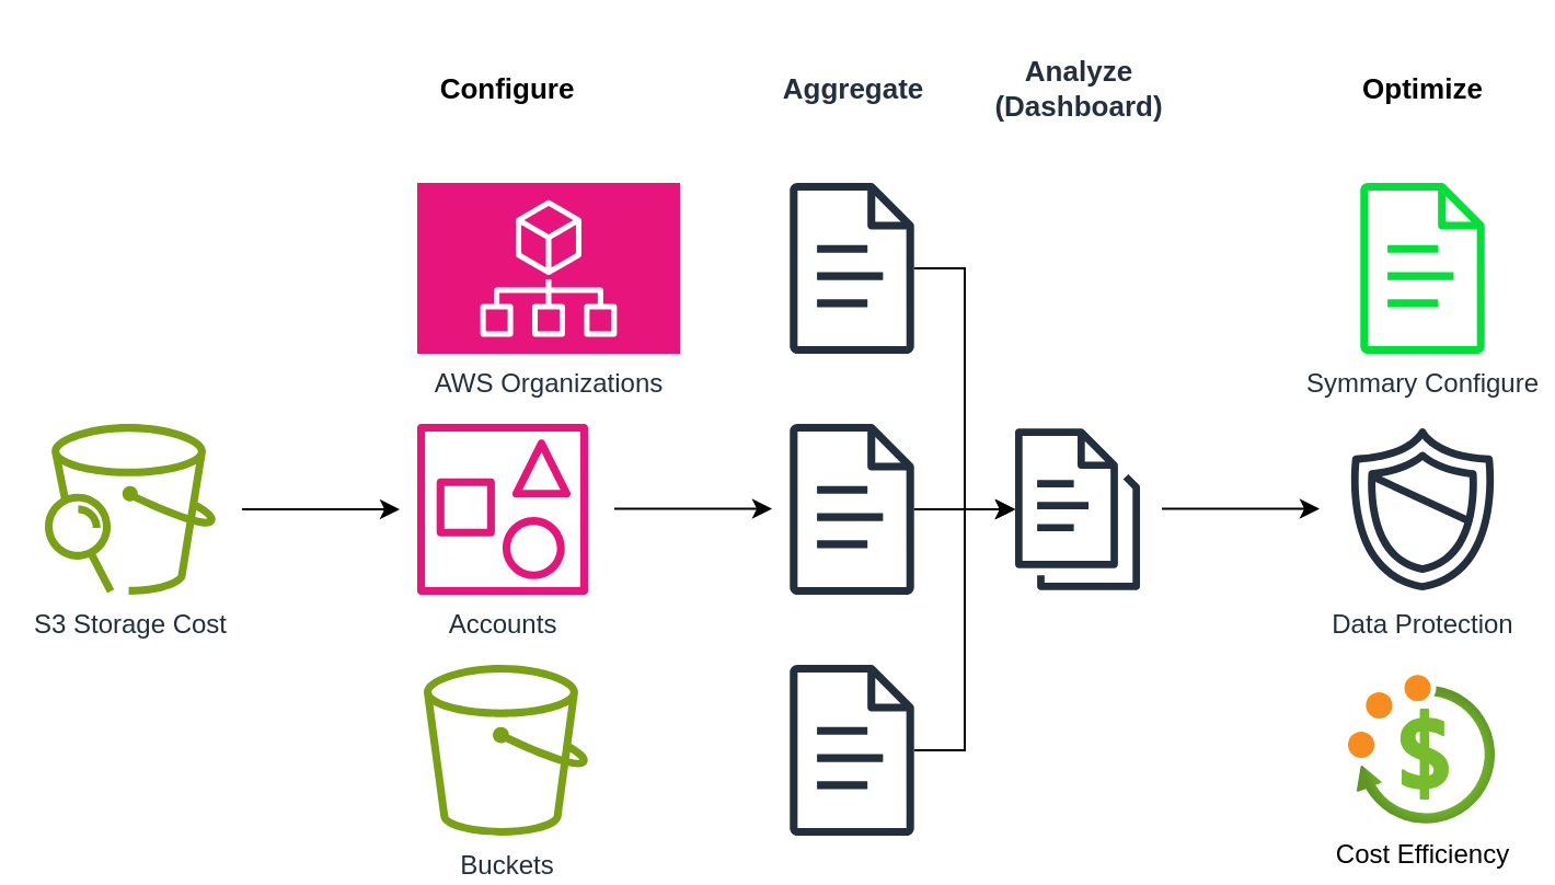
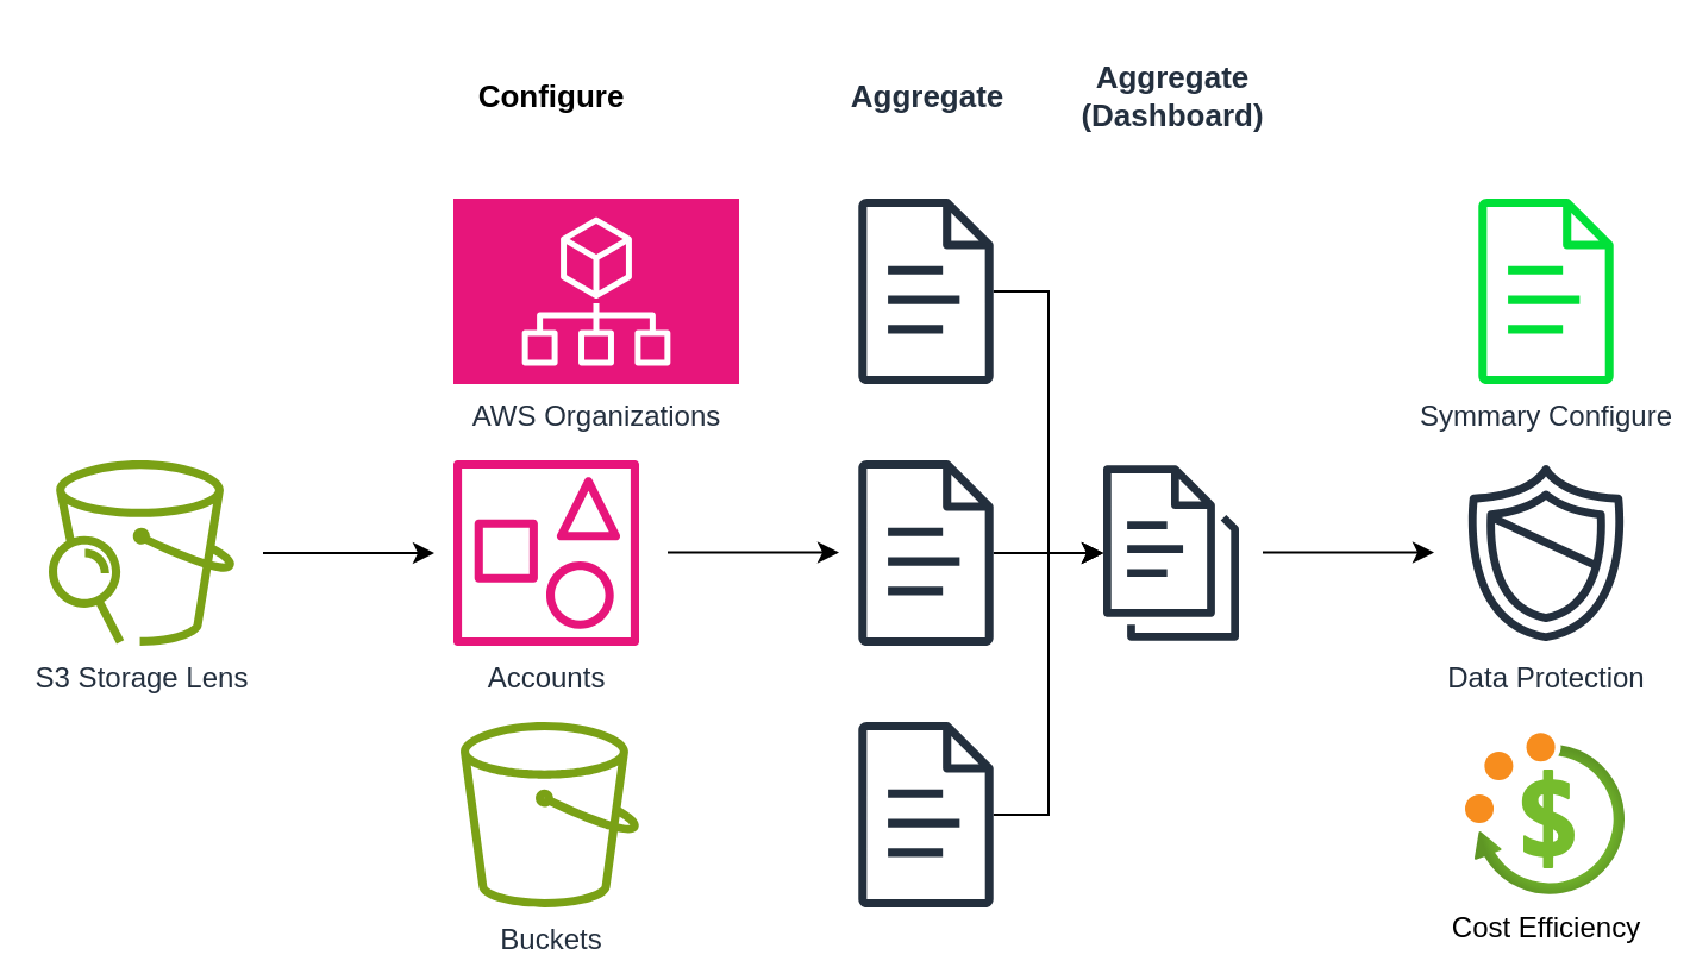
- <mxCell id="21" value="&lt;span style=&quot;color: rgb(35, 47, 62);&quot;&gt;Analyze&lt;/span&gt;&lt;div style=&quot;color: rgb(35, 47, 62);&quot;&gt;(Dashboard)&lt;/div&gt;" style="text;html=1;align=center;verticalAlign=middle;resizable=0;points=[];autosize=1;strokeColor=none;fillColor=none;fontSize=13;fontStyle=1" vertex="1" parent="1"><mxGeometry x="441.5" y="20" width="100" height="40" as="geometry" /></mxCell>
+ <mxCell id="21" value="&lt;span style=&quot;color: rgb(35, 47, 62);&quot;&gt;Aggregate&lt;/span&gt;&lt;div style=&quot;color: rgb(35, 47, 62);&quot;&gt;(Dashboard)&lt;/div&gt;" style="text;html=1;align=center;verticalAlign=middle;resizable=0;points=[];autosize=1;strokeColor=none;fillColor=none;fontSize=13;fontStyle=1" vertex="1" parent="1"><mxGeometry x="441.5" y="20" width="100" height="40" as="geometry" /></mxCell>
- <mxCell id="22" value="Optimize" style="text;html=1;align=center;verticalAlign=middle;resizable=0;points=[];autosize=1;strokeColor=none;fillColor=none;fontSize=13;fontStyle=1" vertex="1" parent="1"><mxGeometry x="614" y="25" width="70" height="30" as="geometry" /></mxCell>
- <mxCell id="3" value="S3 Storage Cost" style="sketch=0;outlineConnect=0;fontColor=#232F3E;gradientColor=none;fillColor=#7AA116;strokeColor=none;dashed=0;verticalLabelPosition=bottom;verticalAlign=top;align=center;html=1;fontSize=12;fontStyle=0;aspect=fixed;pointerEvents=1;shape=mxgraph.aws4.s3_storage_lens;" vertex="1" parent="1"><mxGeometry x="20" y="193" width="78" height="78" as="geometry" /></mxCell>
+ <mxCell id="3" value="S3 Storage Lens" style="sketch=0;outlineConnect=0;fontColor=#232F3E;gradientColor=none;fillColor=#7AA116;strokeColor=none;dashed=0;verticalLabelPosition=bottom;verticalAlign=top;align=center;html=1;fontSize=12;fontStyle=0;aspect=fixed;pointerEvents=1;shape=mxgraph.aws4.s3_storage_lens;" vertex="1" parent="1"><mxGeometry x="20" y="193" width="78" height="78" as="geometry" /></mxCell>
